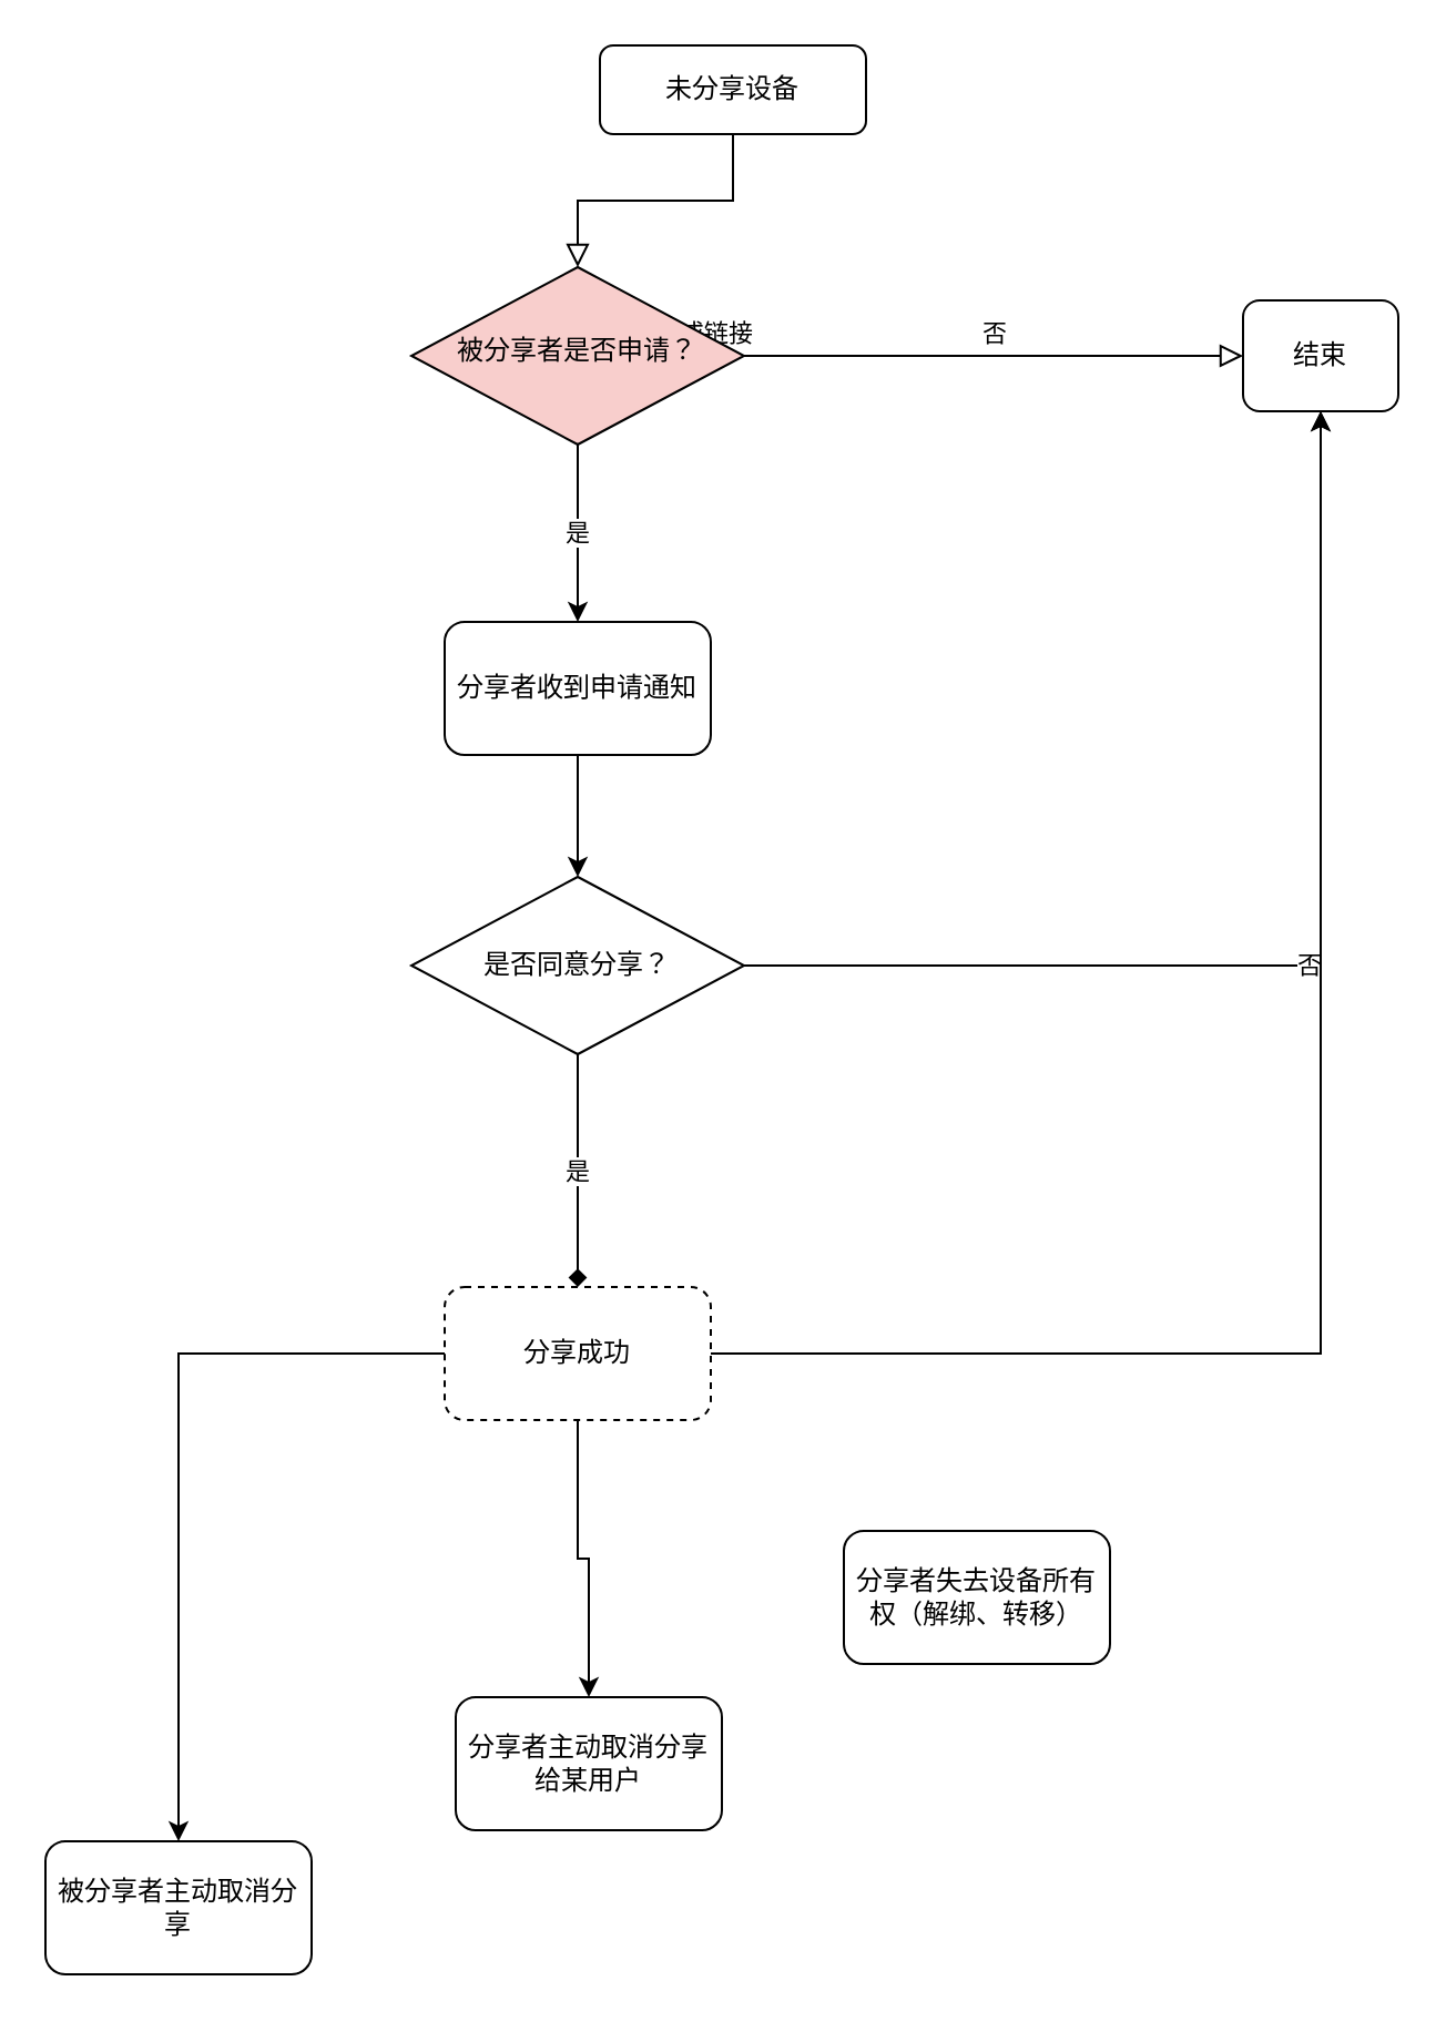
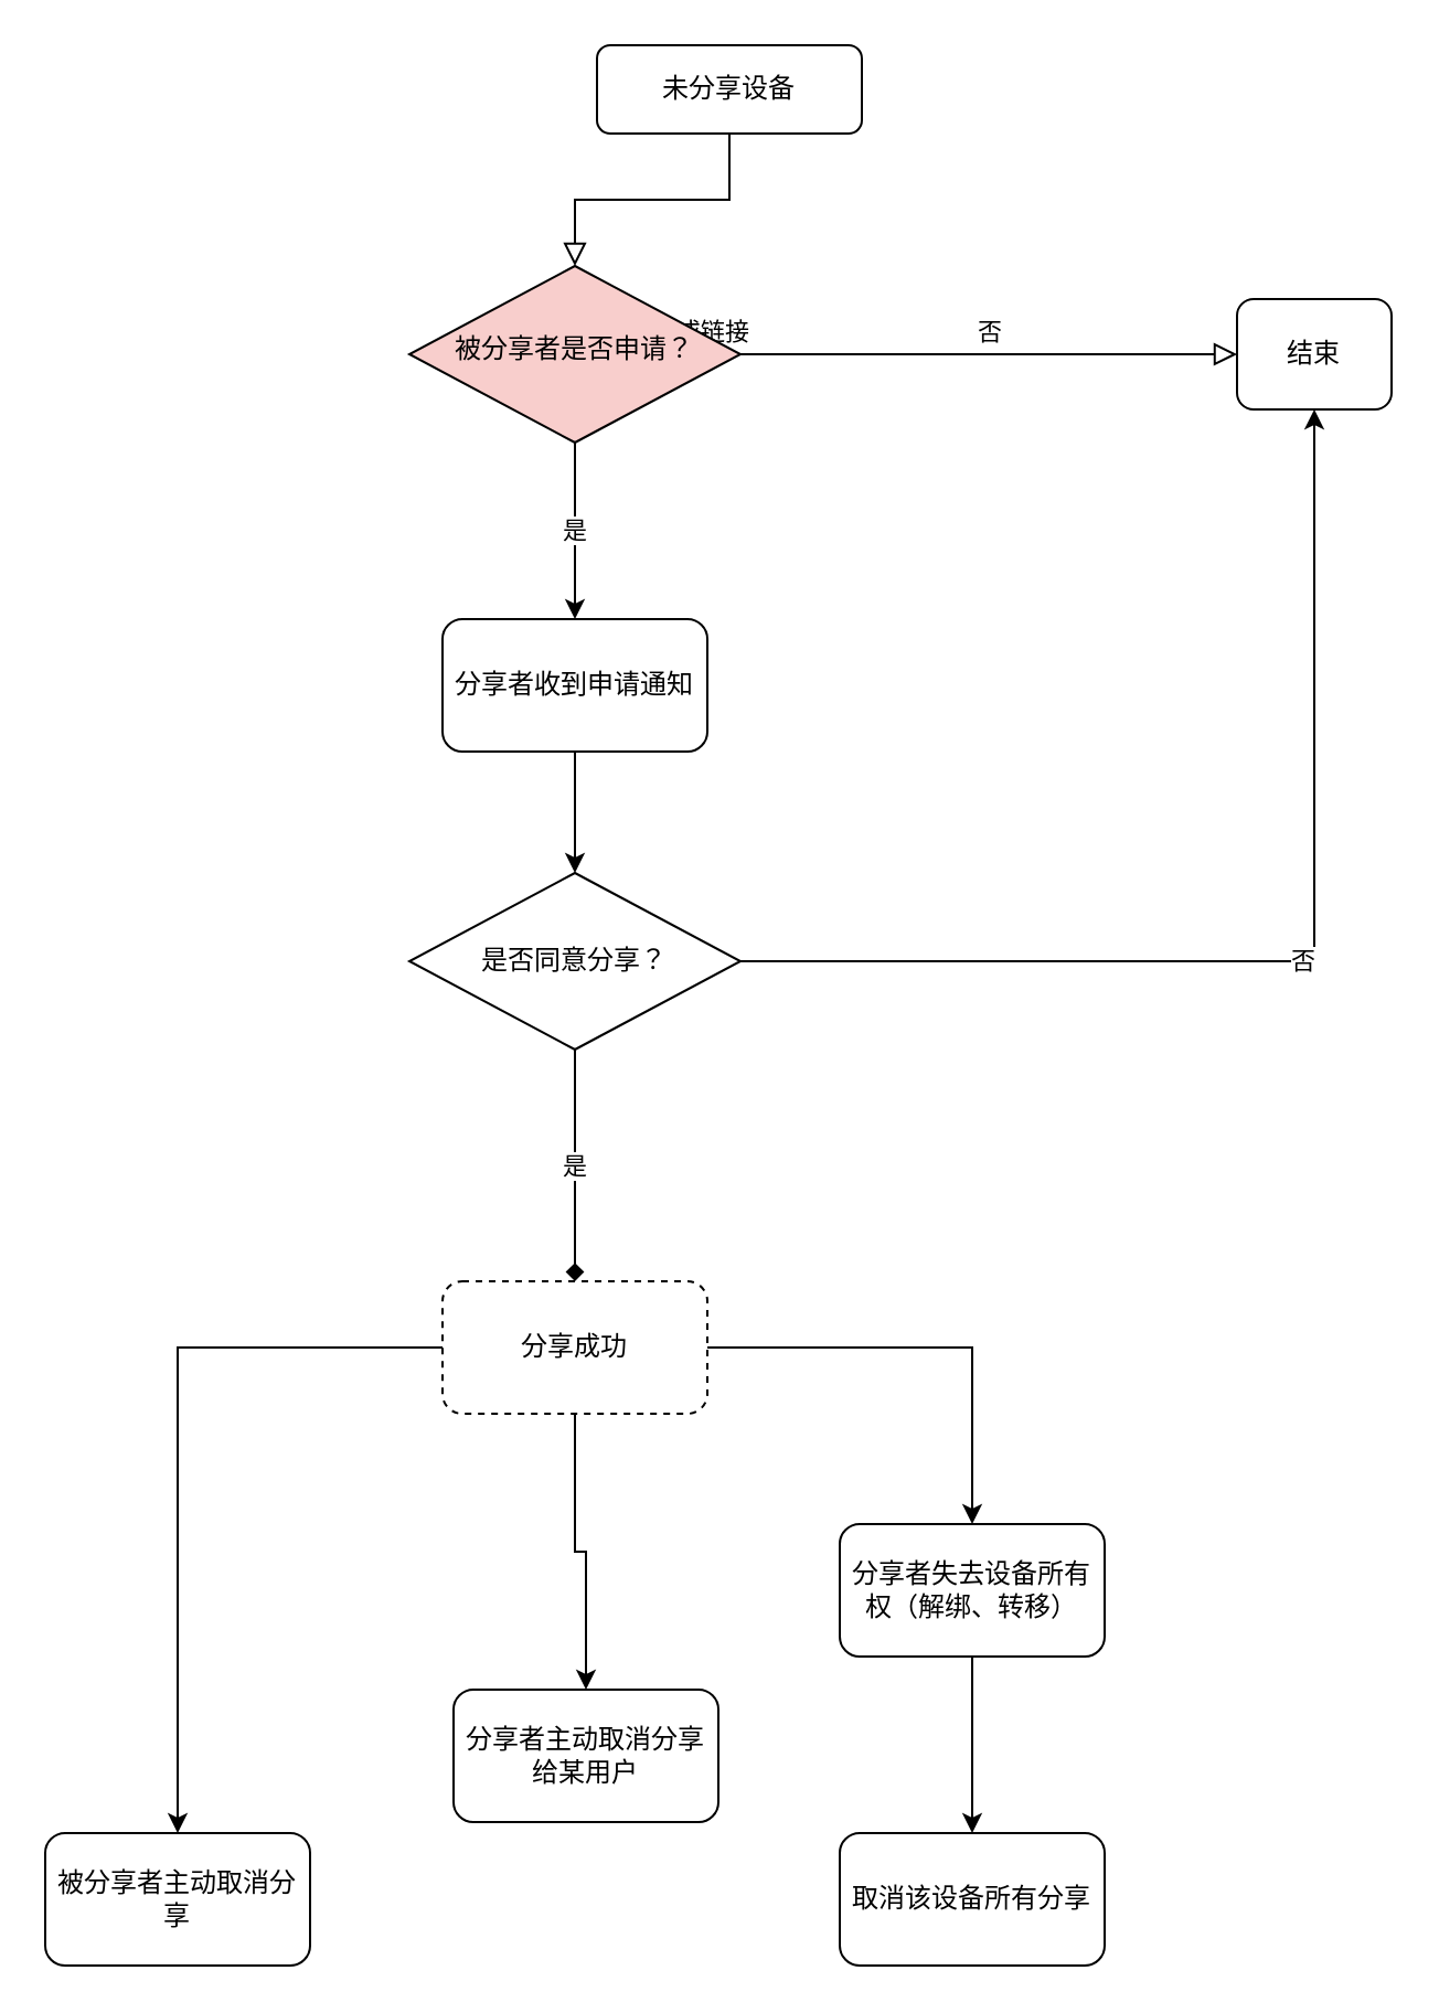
- <mxCell id="13" style="edgeStyle=orthogonalEdgeStyle;rounded=0;orthogonalLoop=1;jettySize=auto;html=1;" edge="1" parent="1" source="16" target="7"><mxGeometry relative="1" as="geometry" /></mxCell>
+ <mxCell id="13" style="edgeStyle=orthogonalEdgeStyle;rounded=0;orthogonalLoop=1;jettySize=auto;html=1;entryX=0.5;entryY=0;entryDx=0;entryDy=0;" edge="1" parent="1" source="16" target="18"><mxGeometry relative="1" as="geometry" /></mxCell>
+ <mxCell id="17" style="edgeStyle=orthogonalEdgeStyle;rounded=0;orthogonalLoop=1;jettySize=auto;html=1;" edge="1" parent="1" source="18" target="19"><mxGeometry relative="1" as="geometry" /></mxCell>
+ <mxCell id="19" value="取消该设备所有分享" style="rounded=1;whiteSpace=wrap;html=1;" vertex="1" parent="1"><mxGeometry x="380" y="830" width="120" height="60" as="geometry" /></mxCell>
